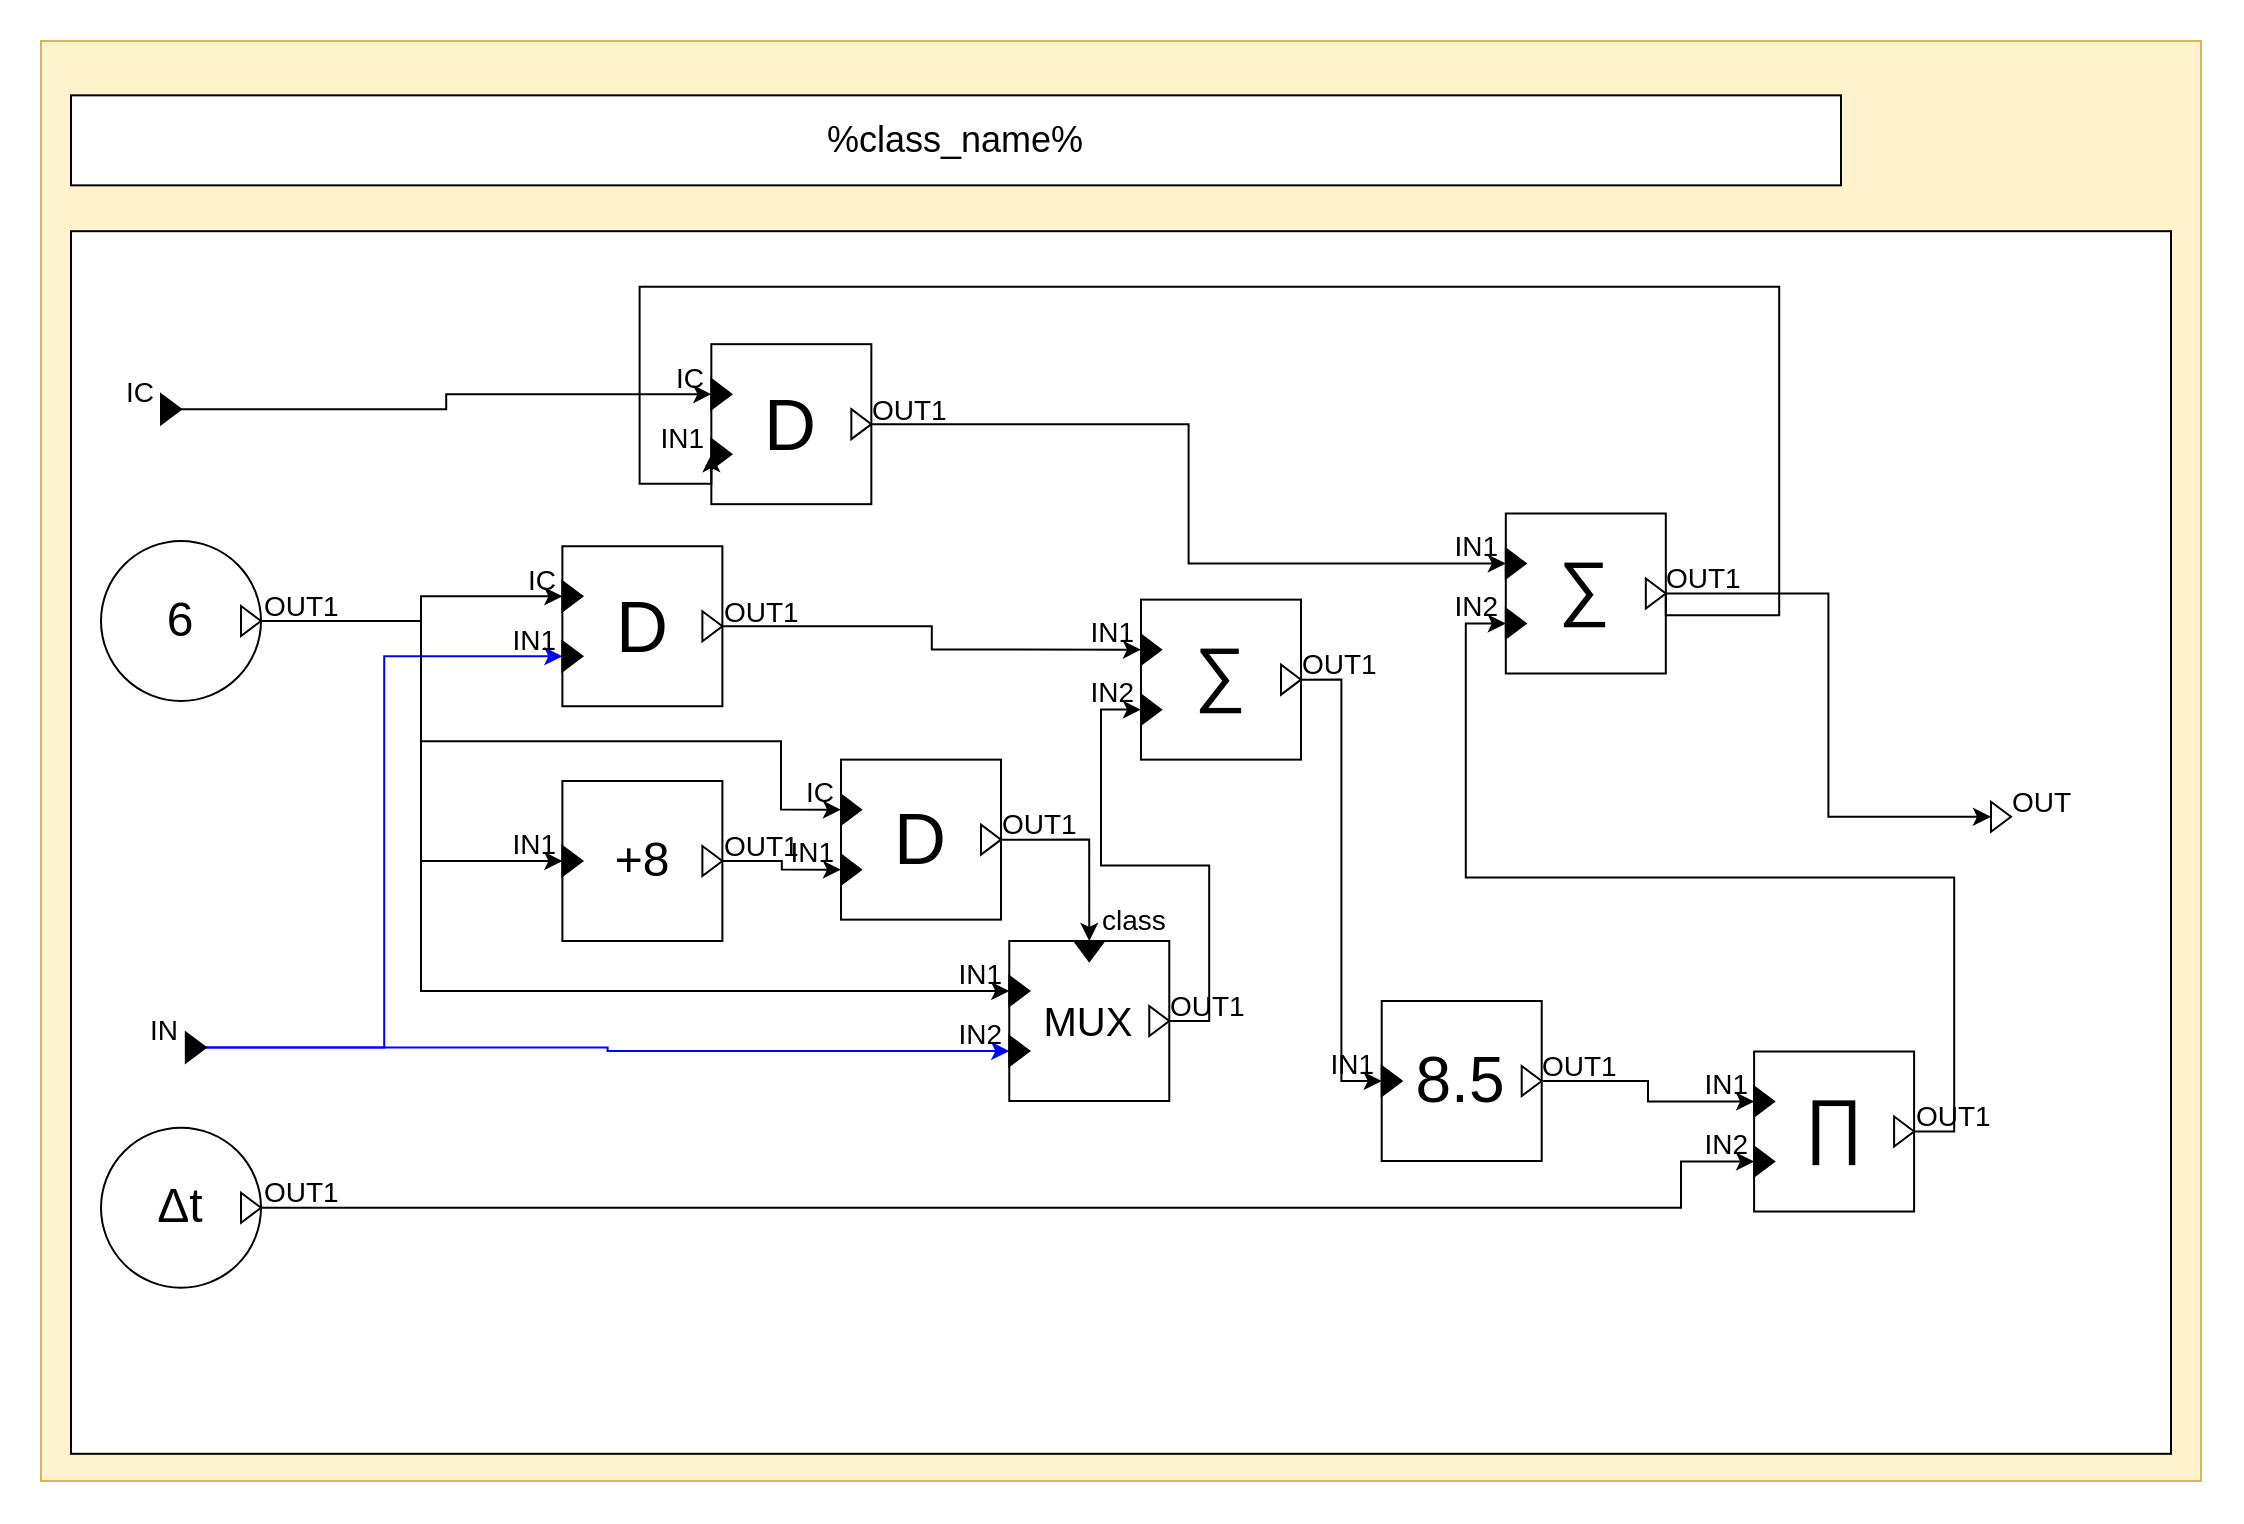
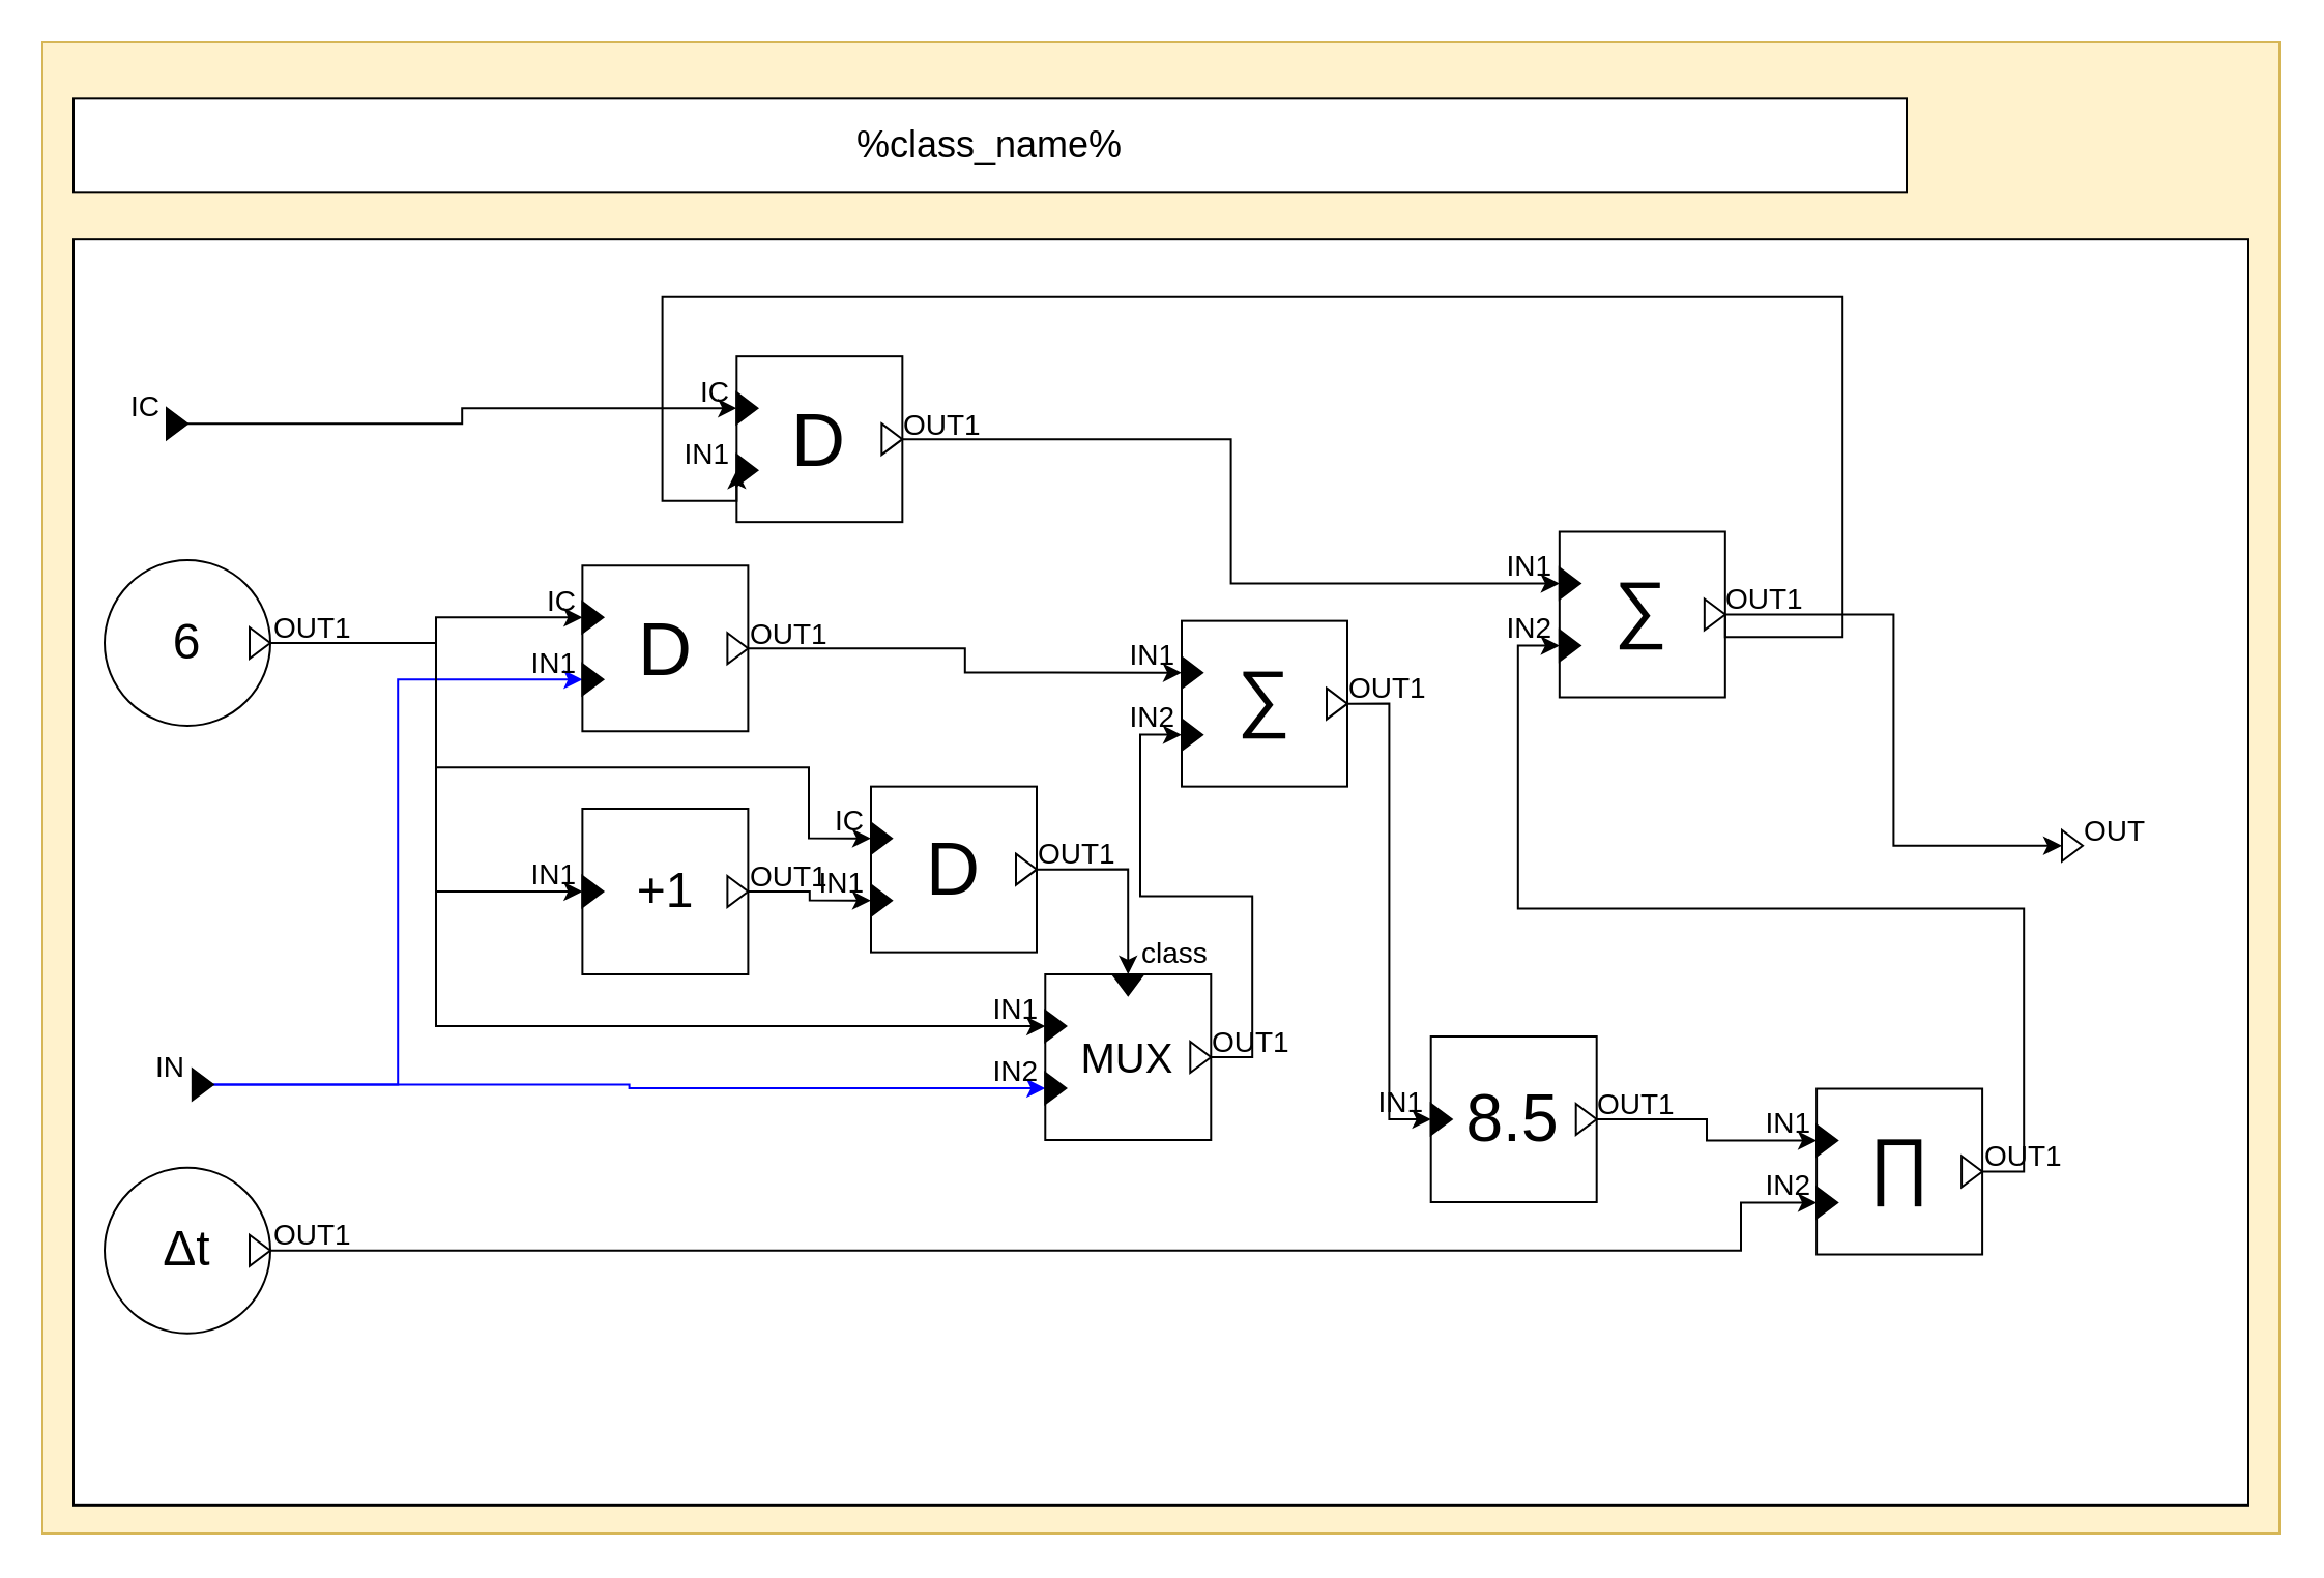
- <mxCell id="58" value="+8" style="whiteSpace=wrap;html=1;aspect=fixed;comic=0;fontSize=24;align=center;resizable=0;container=1;collapsible=0;points=[];allowArrows=0;metaEdit=1;connectable=0;" vertex="1" parent="4"><mxGeometry x="245.69" y="274.906" width="80" height="80" as="geometry" /></mxCell>
+ <mxCell id="58" value="+1" style="whiteSpace=wrap;html=1;aspect=fixed;comic=0;fontSize=24;align=center;resizable=0;container=1;collapsible=0;points=[];allowArrows=0;metaEdit=1;connectable=0;" vertex="1" parent="4"><mxGeometry x="245.69" y="274.906" width="80" height="80" as="geometry" /></mxCell>
